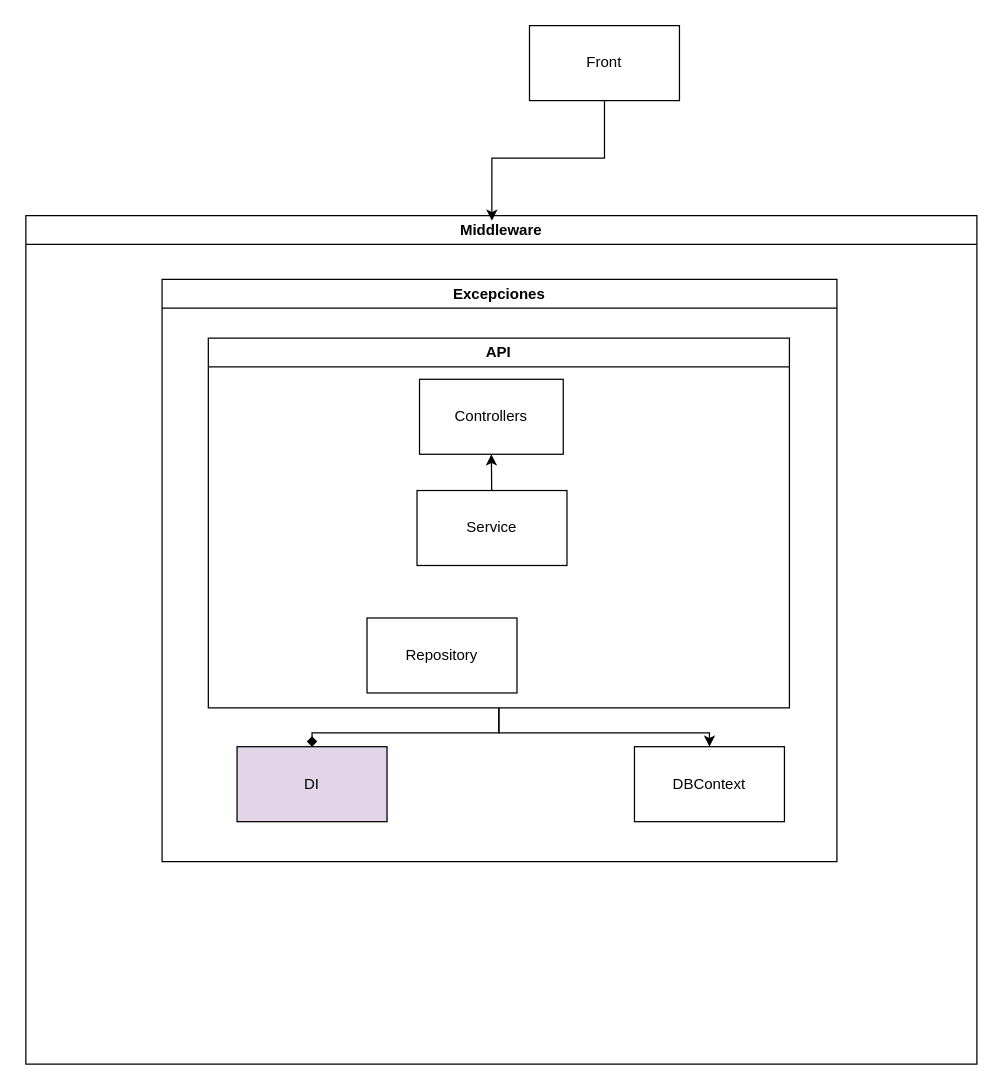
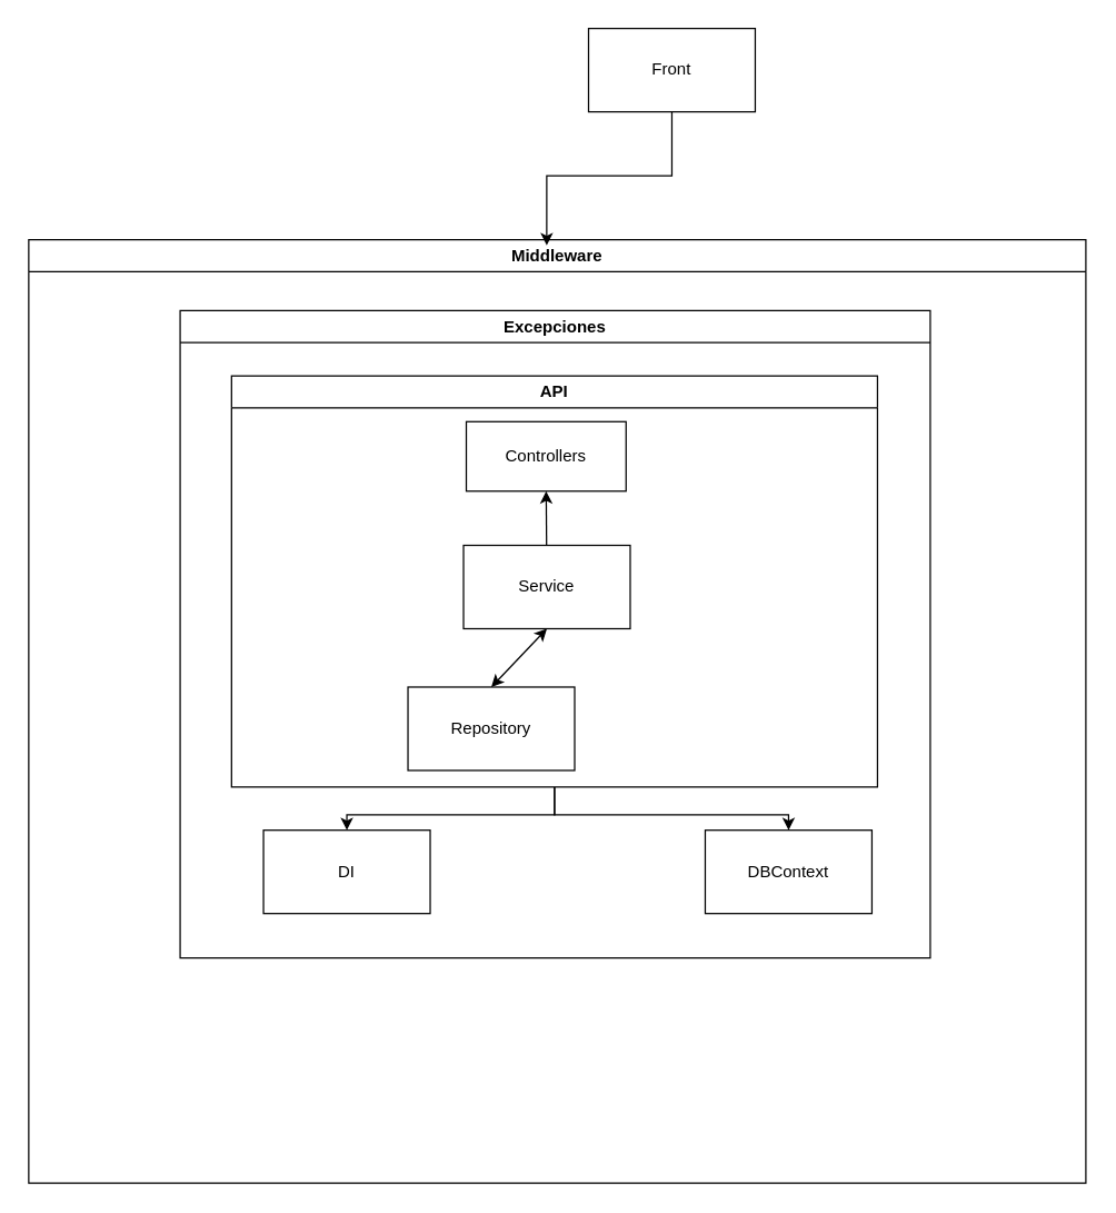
- <mxCell id="8" value="Controllers" style="rounded=0;whiteSpace=wrap;html=1;" vertex="1" parent="6"><mxGeometry x="169" y="33" width="115" height="60" as="geometry" /></mxCell>
+ <mxCell id="8" value="Controllers" style="rounded=0;whiteSpace=wrap;html=1;" vertex="1" parent="6"><mxGeometry x="169" y="33" width="115" height="50" as="geometry" /></mxCell>
+ <mxCell id="11" value="" style="endArrow=classic;startArrow=classic;html=1;rounded=0;exitX=0.5;exitY=1;exitDx=0;exitDy=0;entryX=0.5;entryY=0;entryDx=0;entryDy=0;" edge="1" parent="6" source="7" target="9"><mxGeometry width="50" height="50" relative="1" as="geometry"><mxPoint x="353" y="179" as="sourcePoint" /><mxPoint x="403" y="129" as="targetPoint" /></mxGeometry></mxCell>
- <mxCell id="5" style="edgeStyle=orthogonalEdgeStyle;rounded=0;orthogonalLoop=1;jettySize=auto;html=1;entryX=0.5;entryY=0;entryDx=0;entryDy=0;endArrow=diamond;" edge="1" parent="4" source="6" target="14"><mxGeometry relative="1" as="geometry" /></mxCell>
+ <mxCell id="5" style="edgeStyle=orthogonalEdgeStyle;rounded=0;orthogonalLoop=1;jettySize=auto;html=1;entryX=0.5;entryY=0;entryDx=0;entryDy=0;" edge="1" parent="4" source="6" target="14"><mxGeometry relative="1" as="geometry" /></mxCell>
- <mxCell id="14" value="DI" style="rounded=0;whiteSpace=wrap;html=1;fillColor=#e1d5e7;" vertex="1" parent="4"><mxGeometry x="60" y="374" width="120" height="60" as="geometry" /></mxCell>
+ <mxCell id="14" value="DI" style="rounded=0;whiteSpace=wrap;html=1;" vertex="1" parent="4"><mxGeometry x="60" y="374" width="120" height="60" as="geometry" /></mxCell>
